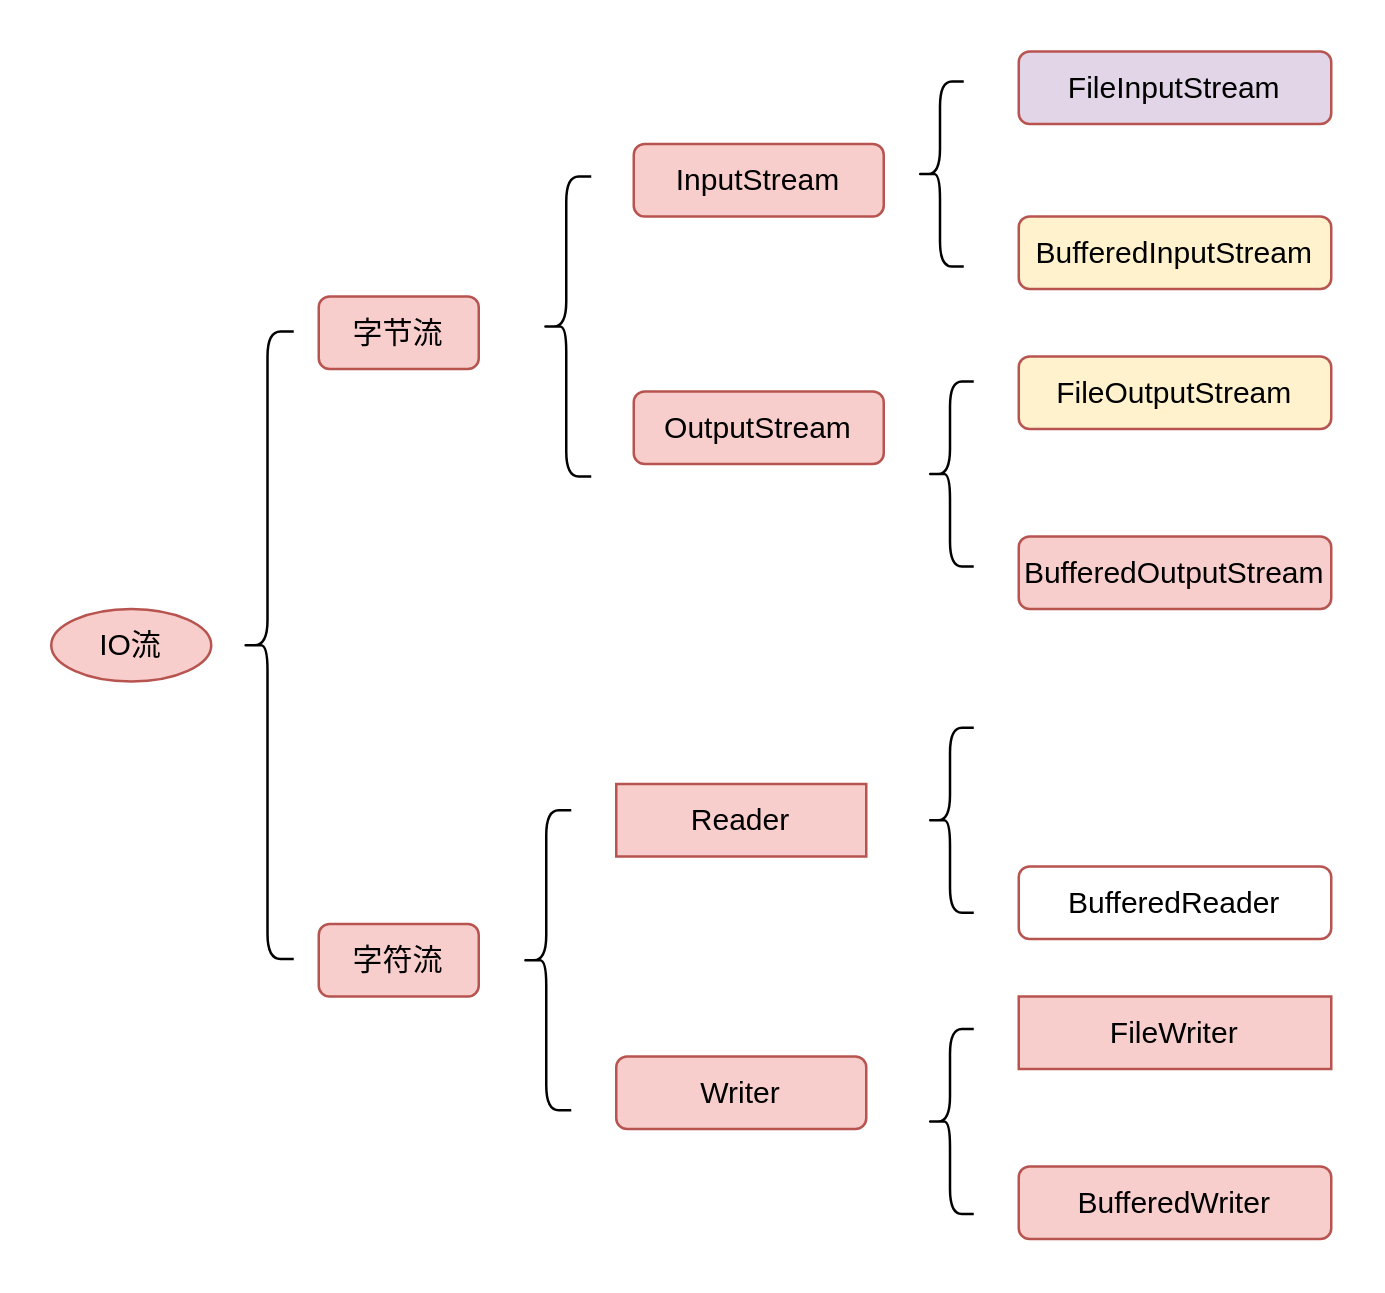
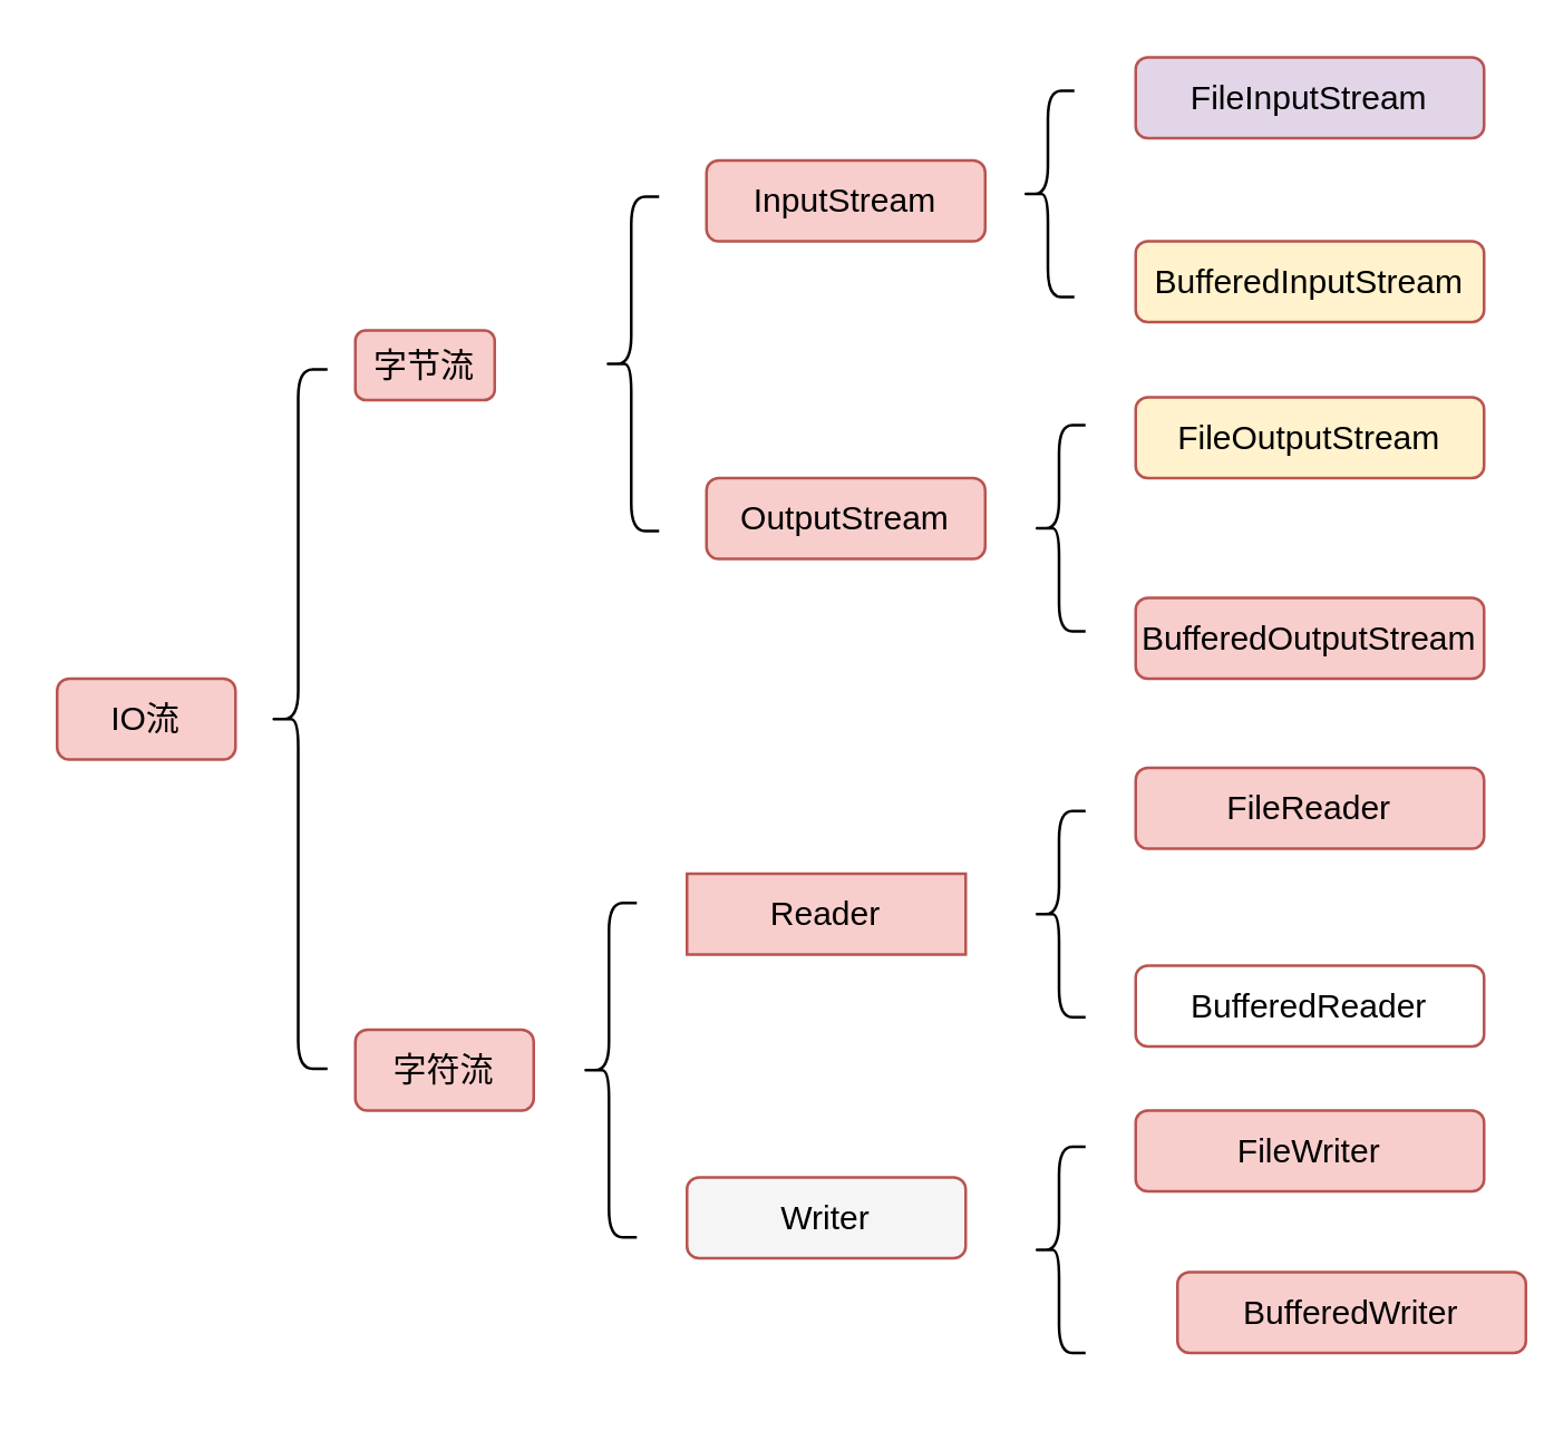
- <mxCell id="4" value="字节流" style="rounded=1;whiteSpace=wrap;html=1;fillColor=#f8cecc;strokeColor=#b85450;" vertex="1" parent="1"><mxGeometry x="127" y="118" width="64" height="29" as="geometry" /></mxCell>
+ <mxCell id="4" value="字节流" style="rounded=1;whiteSpace=wrap;html=1;fillColor=#f8cecc;strokeColor=#b85450;" vertex="1" parent="1"><mxGeometry x="127" y="118" width="50" height="25" as="geometry" /></mxCell>
- <mxCell id="9" value="OutputStream" style="rounded=1;whiteSpace=wrap;html=1;fillColor=#f8cecc;strokeColor=#b85450;" vertex="1" parent="1"><mxGeometry x="253" y="156" width="100" height="29" as="geometry" /></mxCell>
+ <mxCell id="9" value="OutputStream" style="rounded=1;whiteSpace=wrap;html=1;fillColor=#f8cecc;strokeColor=#b85450;" vertex="1" parent="1"><mxGeometry x="253" y="171" width="100" height="29" as="geometry" /></mxCell>
- <mxCell id="3" value="IO流" style="ellipse;whiteSpace=wrap;html=1;fillColor=#f8cecc;strokeColor=#b85450;" vertex="1" parent="1"><mxGeometry x="20" y="243" width="64" height="29" as="geometry" /></mxCell>
+ <mxCell id="3" value="IO流" style="rounded=1;whiteSpace=wrap;html=1;fillColor=#f8cecc;strokeColor=#b85450;" vertex="1" parent="1"><mxGeometry x="20" y="243" width="64" height="29" as="geometry" /></mxCell>
+ <mxCell id="20" value="FileReader" style="rounded=1;whiteSpace=wrap;html=1;fillColor=#f8cecc;strokeColor=#b85450;" vertex="1" parent="1"><mxGeometry x="407" y="275" width="125" height="29" as="geometry" /></mxCell>
- <mxCell id="21" value="FileWriter" style="whiteSpace=wrap;html=1;fillColor=#f8cecc;strokeColor=#b85450;rounded=0;" vertex="1" parent="1"><mxGeometry x="407" y="398" width="125" height="29" as="geometry" /></mxCell>
+ <mxCell id="21" value="FileWriter" style="rounded=1;whiteSpace=wrap;html=1;fillColor=#f8cecc;strokeColor=#b85450;" vertex="1" parent="1"><mxGeometry x="407" y="398" width="125" height="29" as="geometry" /></mxCell>
- <mxCell id="11" value="Writer" style="rounded=1;whiteSpace=wrap;html=1;fillColor=#f8cecc;strokeColor=#b85450;" vertex="1" parent="1"><mxGeometry x="246" y="422" width="100" height="29" as="geometry" /></mxCell>
+ <mxCell id="11" value="Writer" style="rounded=1;whiteSpace=wrap;html=1;fillColor=#f5f5f5;strokeColor=#b85450;" vertex="1" parent="1"><mxGeometry x="246" y="422" width="100" height="29" as="geometry" /></mxCell>
- <mxCell id="23" value="BufferedWriter" style="rounded=1;whiteSpace=wrap;html=1;fillColor=#f8cecc;strokeColor=#b85450;" vertex="1" parent="1"><mxGeometry x="407" y="466" width="125" height="29" as="geometry" /></mxCell>
+ <mxCell id="23" value="BufferedWriter" style="rounded=1;whiteSpace=wrap;html=1;fillColor=#f8cecc;strokeColor=#b85450;" vertex="1" parent="1"><mxGeometry x="422" y="456" width="125" height="29" as="geometry" /></mxCell>
